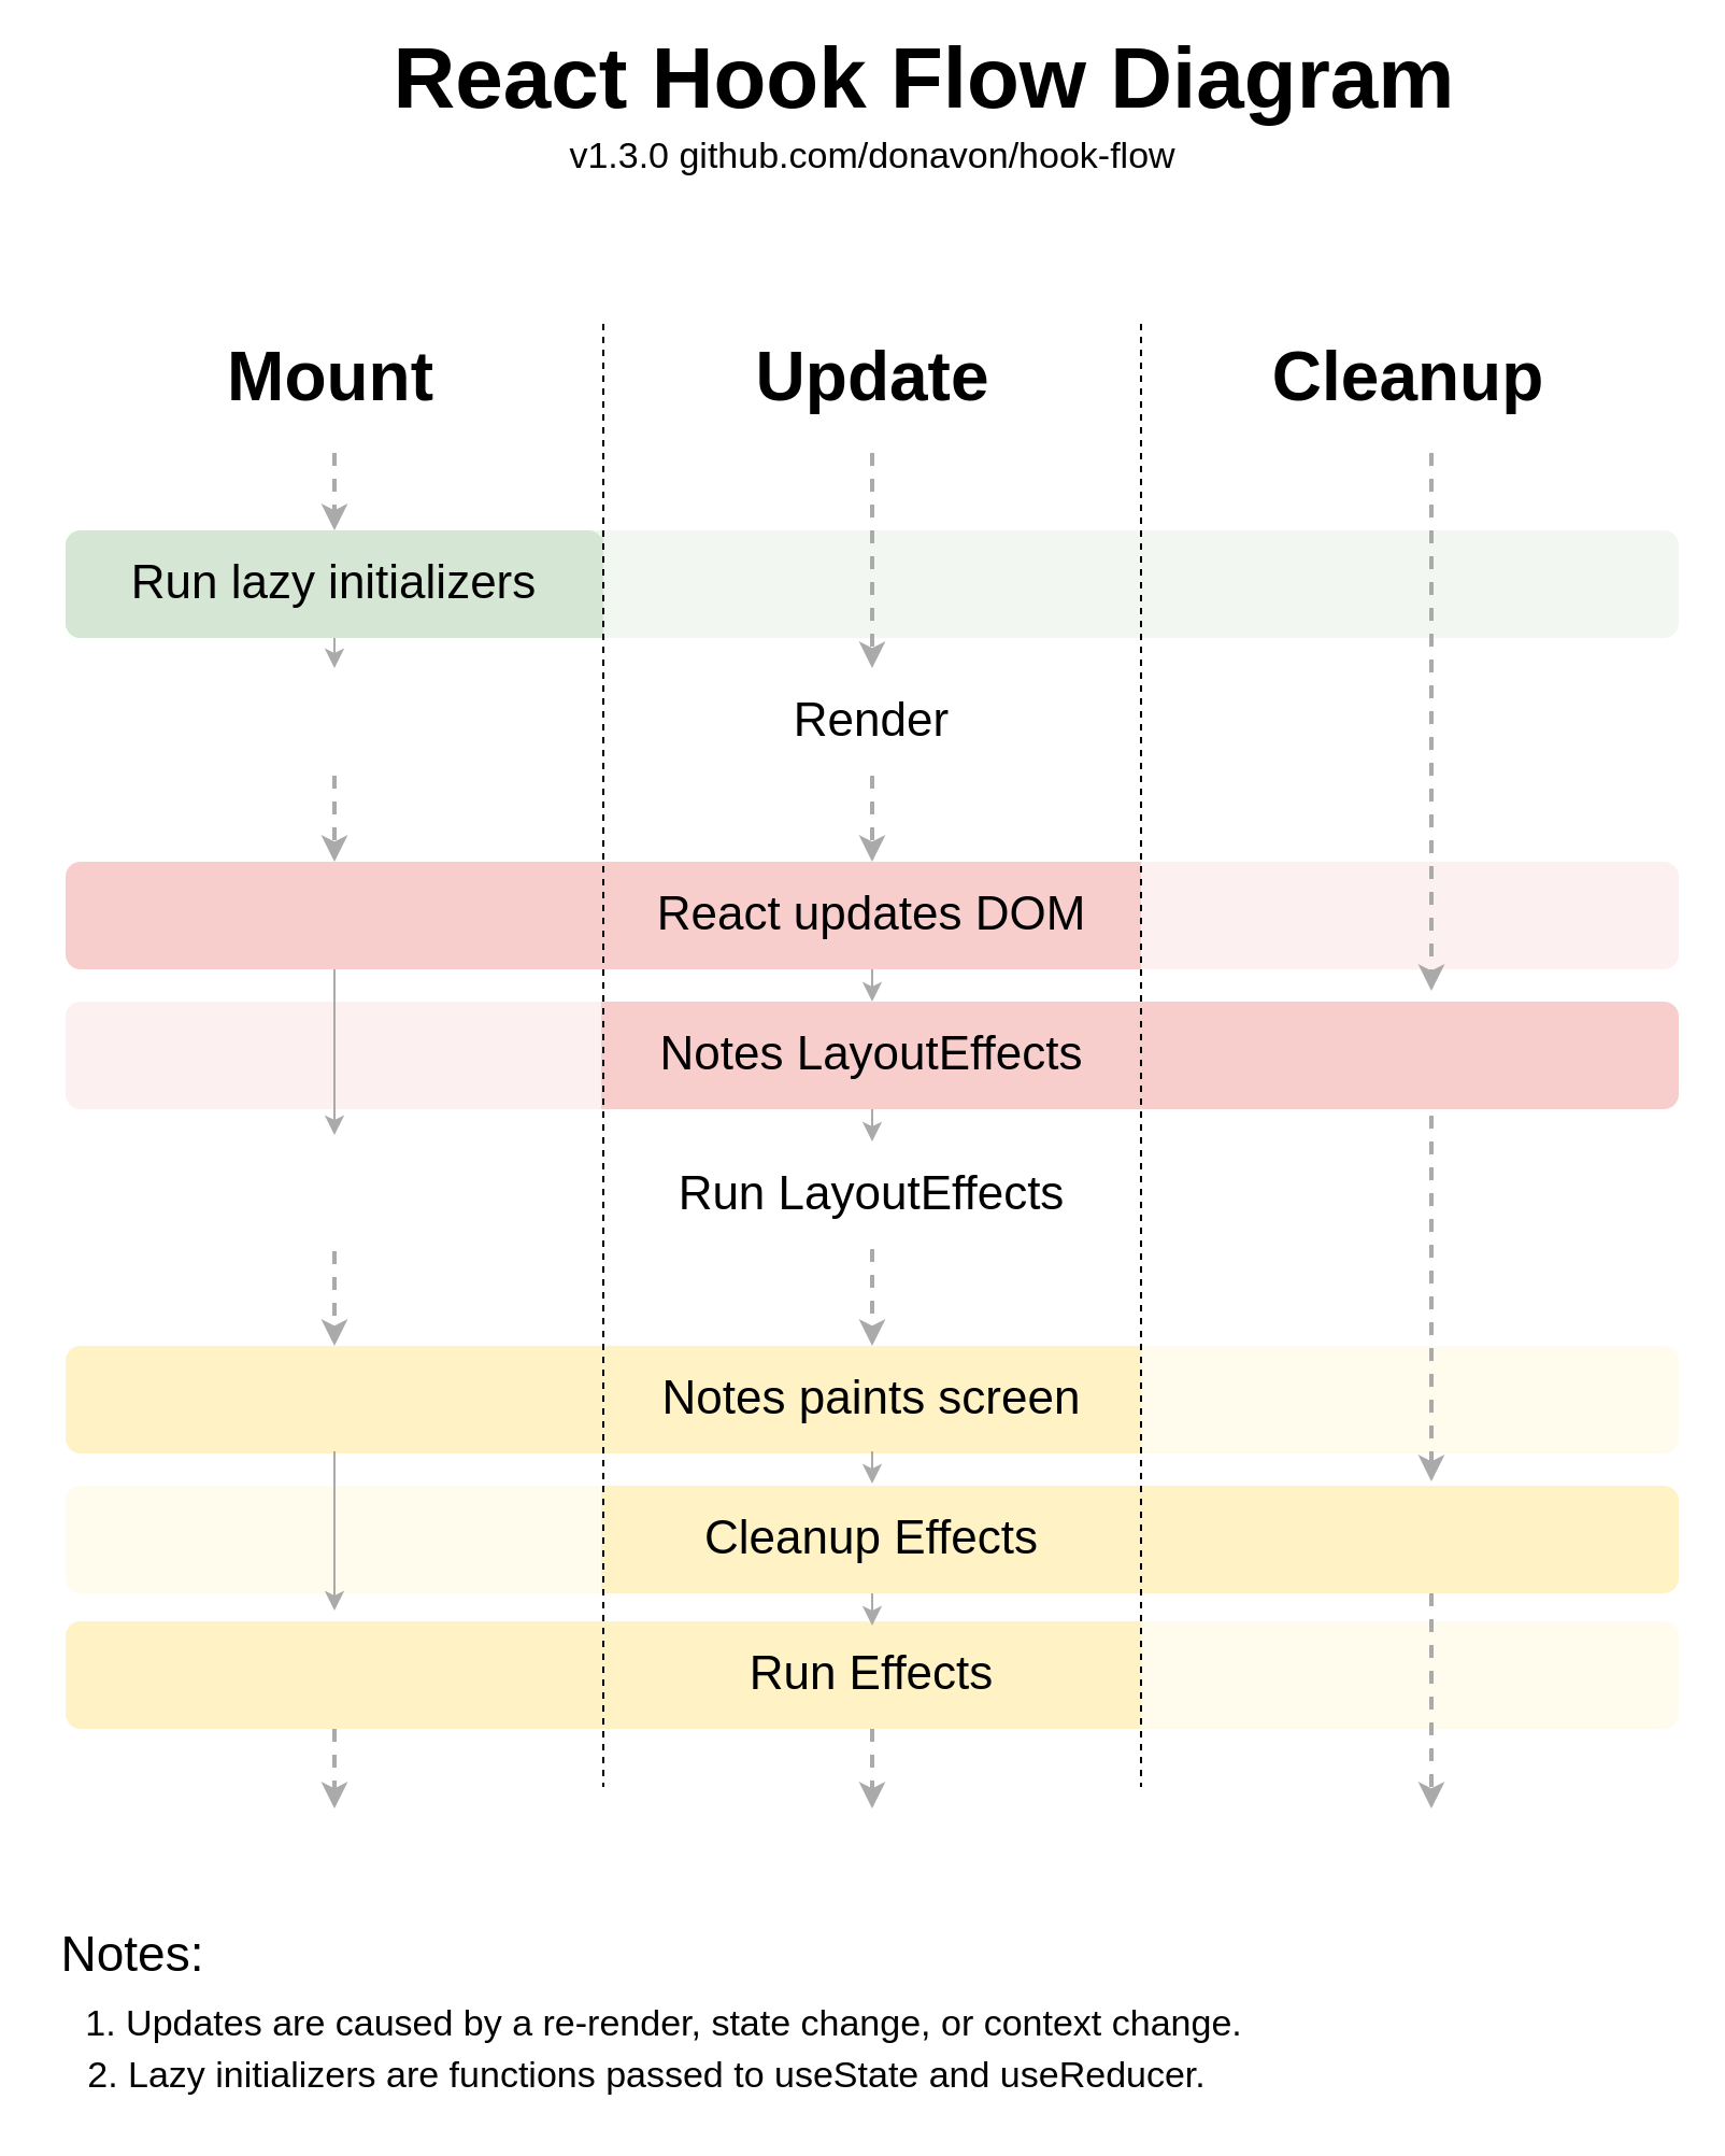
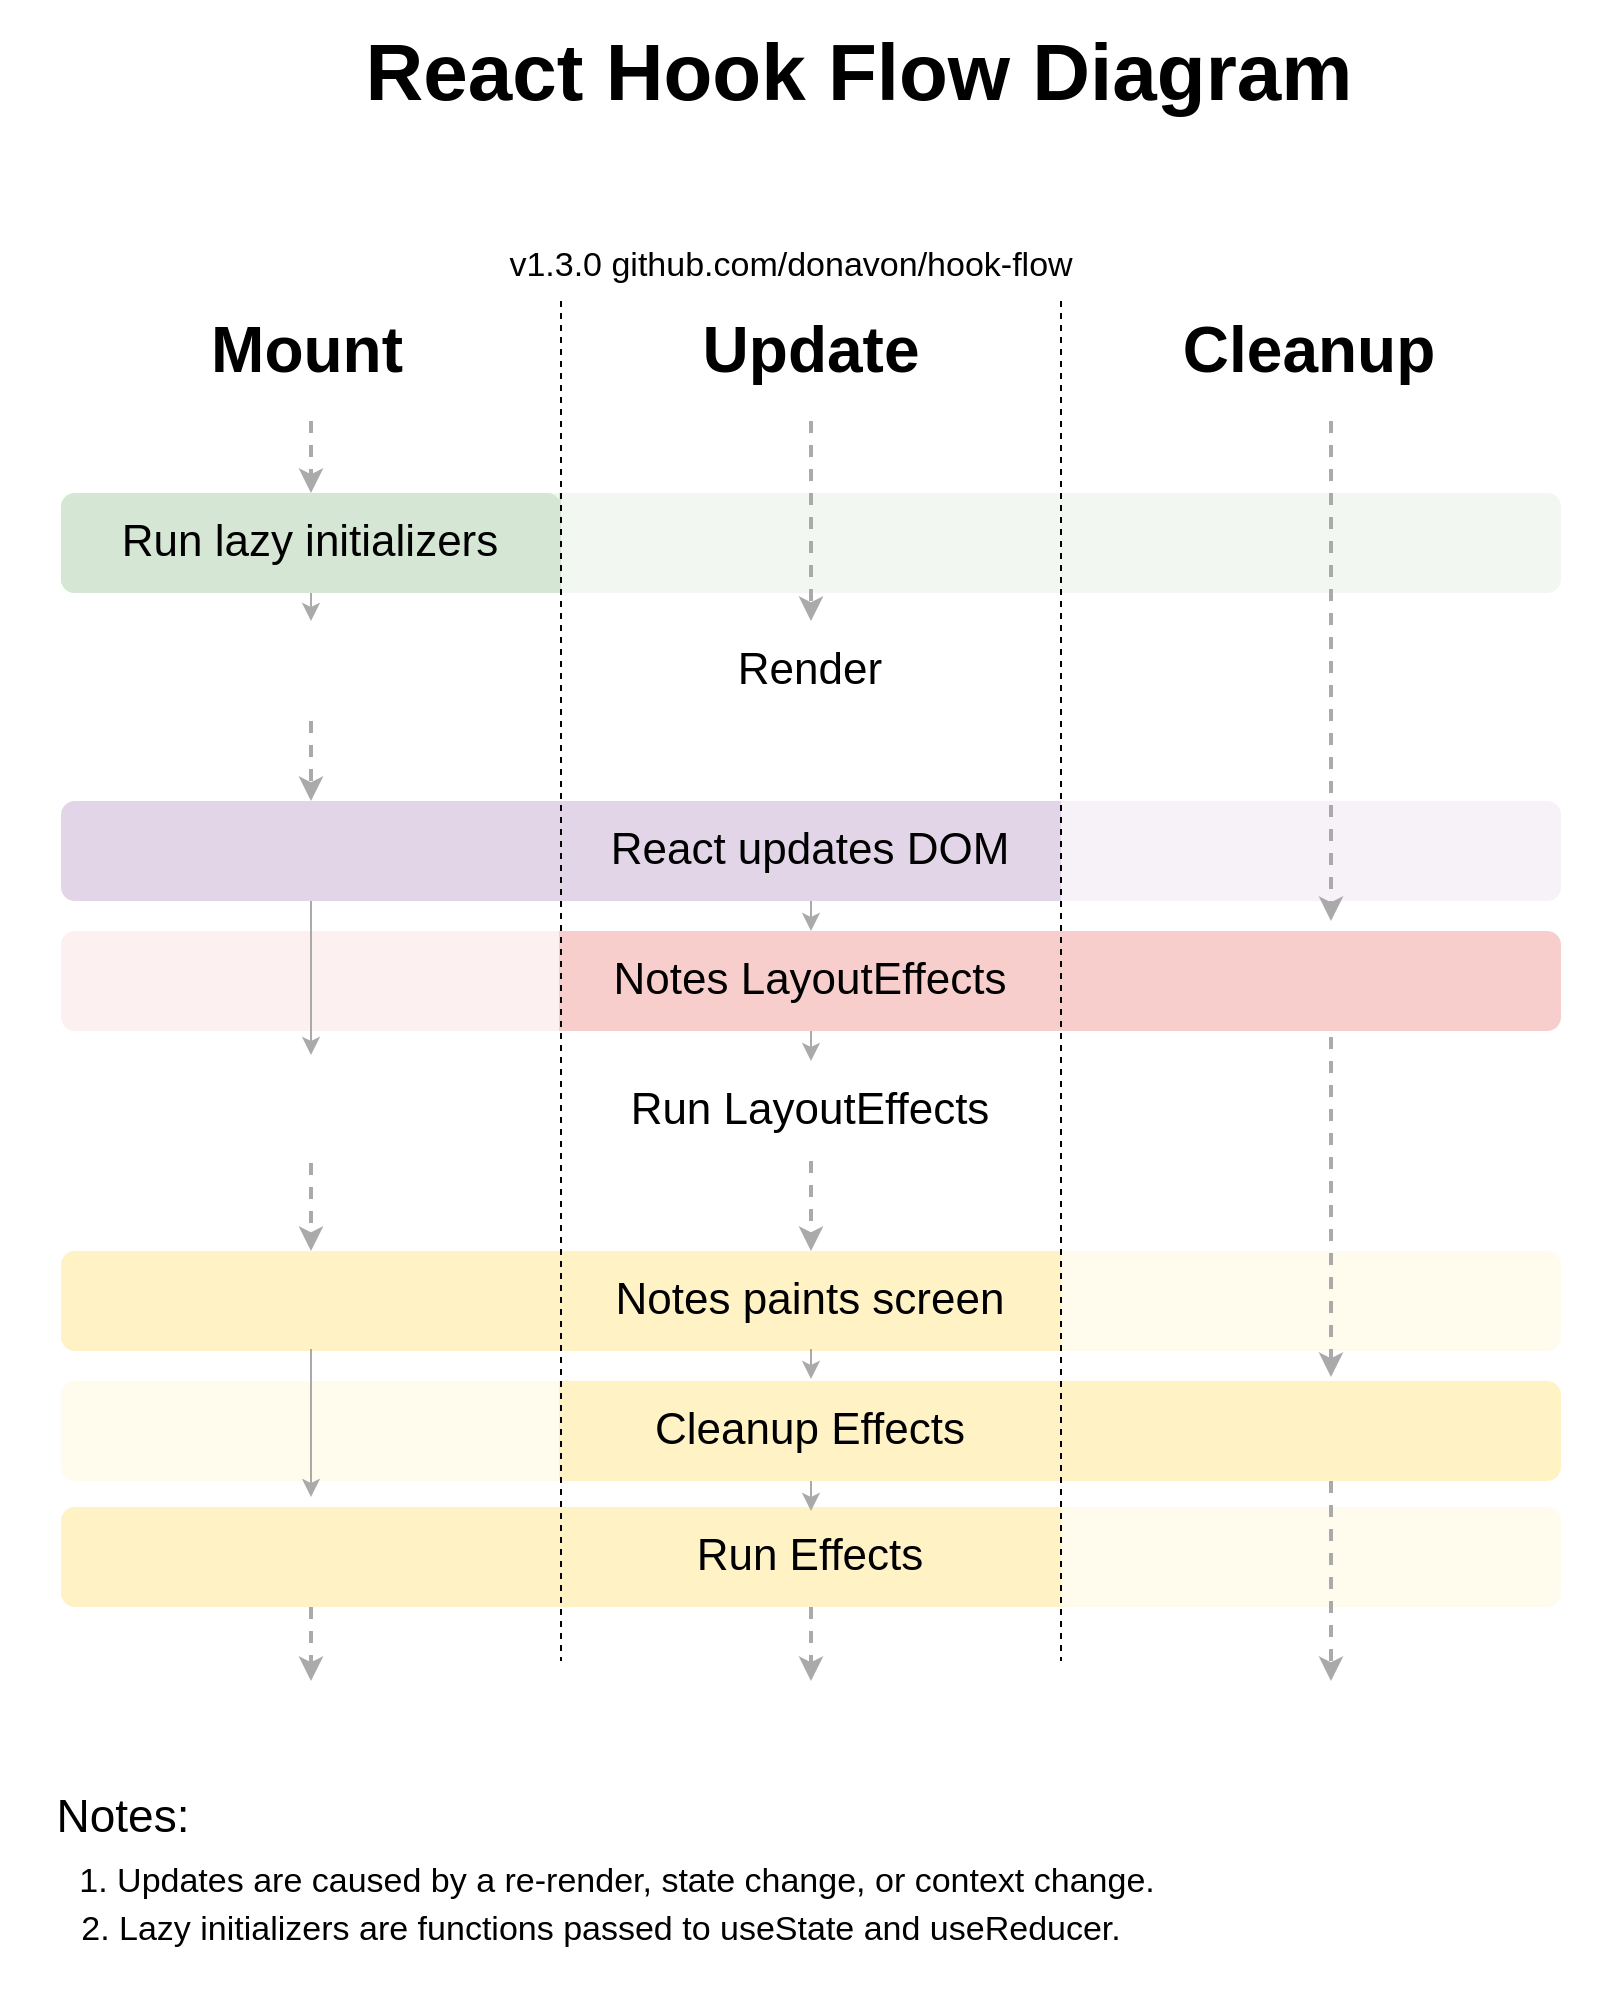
- <mxCell id="6" value="v1.3.0 github.com/donavon/hook-flow&lt;br&gt;" style="text;html=1;resizable=0;autosize=1;align=center;verticalAlign=middle;points=[];fillColor=none;strokeColor=none;rounded=0;fontSize=17;" parent="1" vertex="1"><mxGeometry x="255" y="58" width="300" height="30" as="geometry" /></mxCell>
+ <mxCell id="6" value="v1.3.0 github.com/donavon/hook-flow&lt;br&gt;" style="text;html=1;resizable=0;autosize=1;align=center;verticalAlign=middle;points=[];fillColor=none;strokeColor=none;rounded=0;fontSize=17;" parent="1" vertex="1"><mxGeometry x="245" y="118" width="300" height="30" as="geometry" /></mxCell>
- <mxCell id="4" style="edgeStyle=orthogonalEdgeStyle;rounded=0;orthogonalLoop=1;jettySize=auto;html=1;exitX=0.5;exitY=1;exitDx=0;exitDy=0;entryX=0.5;entryY=0;entryDx=0;entryDy=0;fontSize=32;dashed=1;strokeWidth=2;strokeColor=#aaaaaa;" parent="1" source="5" target="11" edge="1"><mxGeometry relative="1" as="geometry" /></mxCell>
- <mxCell id="11" value="&lt;font style=&quot;font-size: 22px&quot;&gt;React updates DOM&lt;/font&gt;" style="rounded=1;whiteSpace=wrap;html=1;absoluteArcSize=1;arcSize=14;strokeWidth=2;fontSize=17;fillColor=#f7cecc;strokeColor=none;" parent="1" vertex="1"><mxGeometry x="30" y="400" width="750" height="50" as="geometry" /></mxCell>
+ <mxCell id="11" value="&lt;font style=&quot;font-size: 22px&quot;&gt;React updates DOM&lt;/font&gt;" style="rounded=1;whiteSpace=wrap;html=1;absoluteArcSize=1;arcSize=14;strokeWidth=2;fontSize=17;fillColor=#e1d5e7;strokeColor=none;" parent="1" vertex="1"><mxGeometry x="30" y="400" width="750" height="50" as="geometry" /></mxCell>
